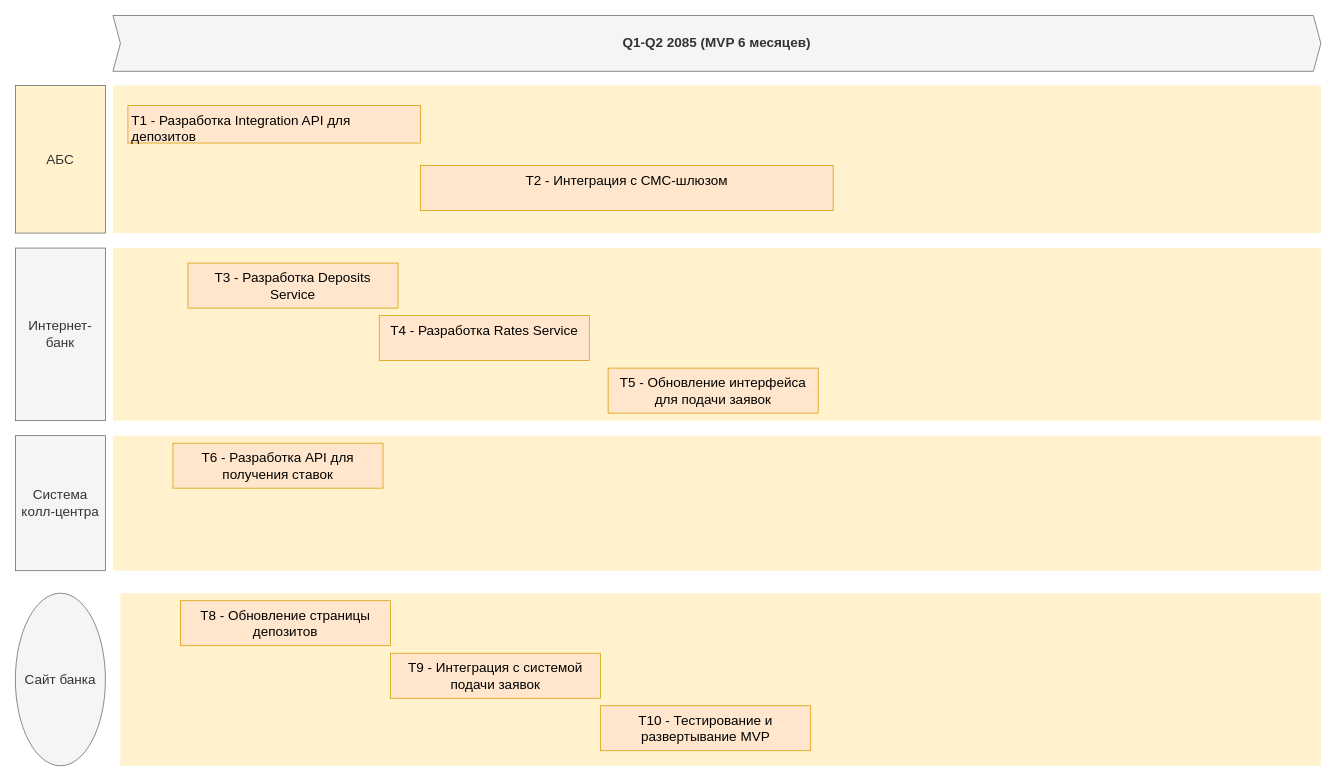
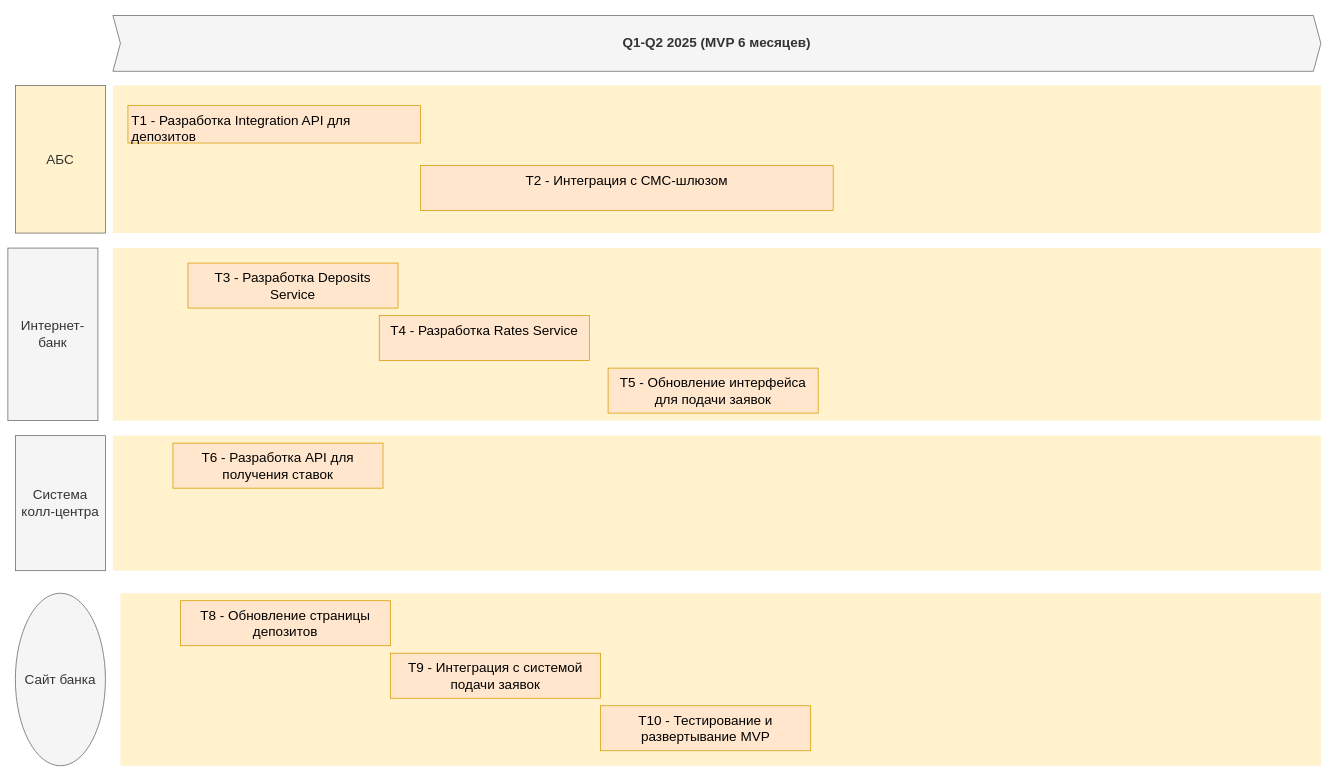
- <mxCell id="10" value="Q1-Q2 2085 (MVP 6 месяцев)" style="shape=step;perimeter=stepPerimeter;whiteSpace=wrap;html=1;fixedSize=1;size=10;fillColor=#f5f5f5;strokeColor=#666666;fontSize=18;fontStyle=1;align=center;rounded=0;fontColor=#333333;" vertex="1" parent="1"><mxGeometry x="150" y="20" width="1610" height="74.4" as="geometry" /></mxCell>
+ <mxCell id="10" value="Q1-Q2 2025 (MVP 6 месяцев)" style="shape=step;perimeter=stepPerimeter;whiteSpace=wrap;html=1;fixedSize=1;size=10;fillColor=#f5f5f5;strokeColor=#666666;fontSize=18;fontStyle=1;align=center;rounded=0;fontColor=#333333;" vertex="1" parent="1"><mxGeometry x="150" y="20" width="1610" height="74.4" as="geometry" /></mxCell>
- <mxCell id="7" value="Интернет-банк" style="rounded=0;whiteSpace=wrap;html=1;fillColor=#f5f5f5;fontColor=#333333;strokeColor=#666666;fontSize=18;" vertex="1" parent="1"><mxGeometry x="20" y="330" width="120" height="230" as="geometry" /></mxCell>
+ <mxCell id="7" value="Интернет-банк" style="rounded=0;whiteSpace=wrap;html=1;fillColor=#f5f5f5;fontColor=#333333;strokeColor=#666666;fontSize=18;" vertex="1" parent="1"><mxGeometry x="10" y="330" width="120" height="230" as="geometry" /></mxCell>
